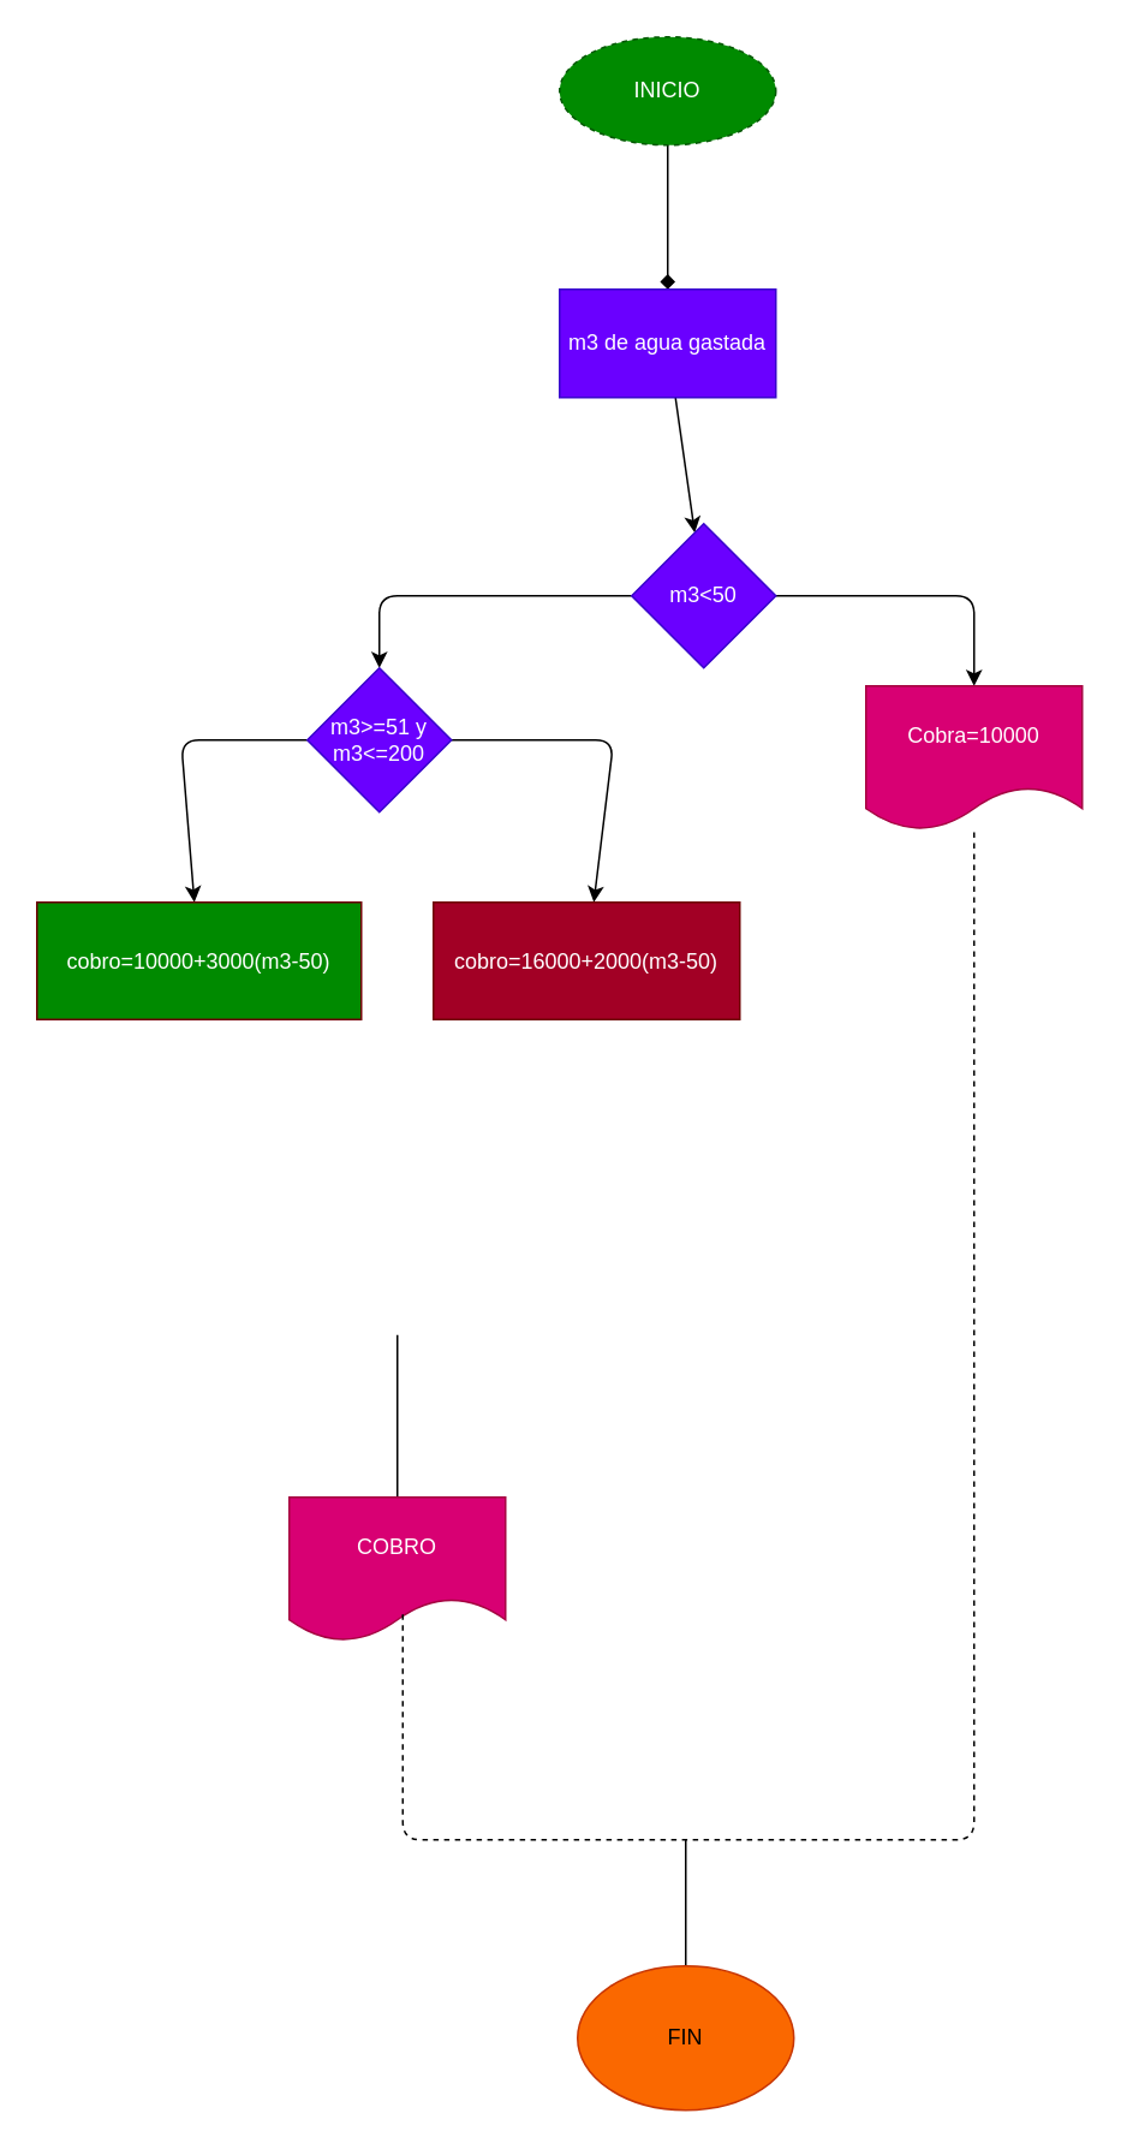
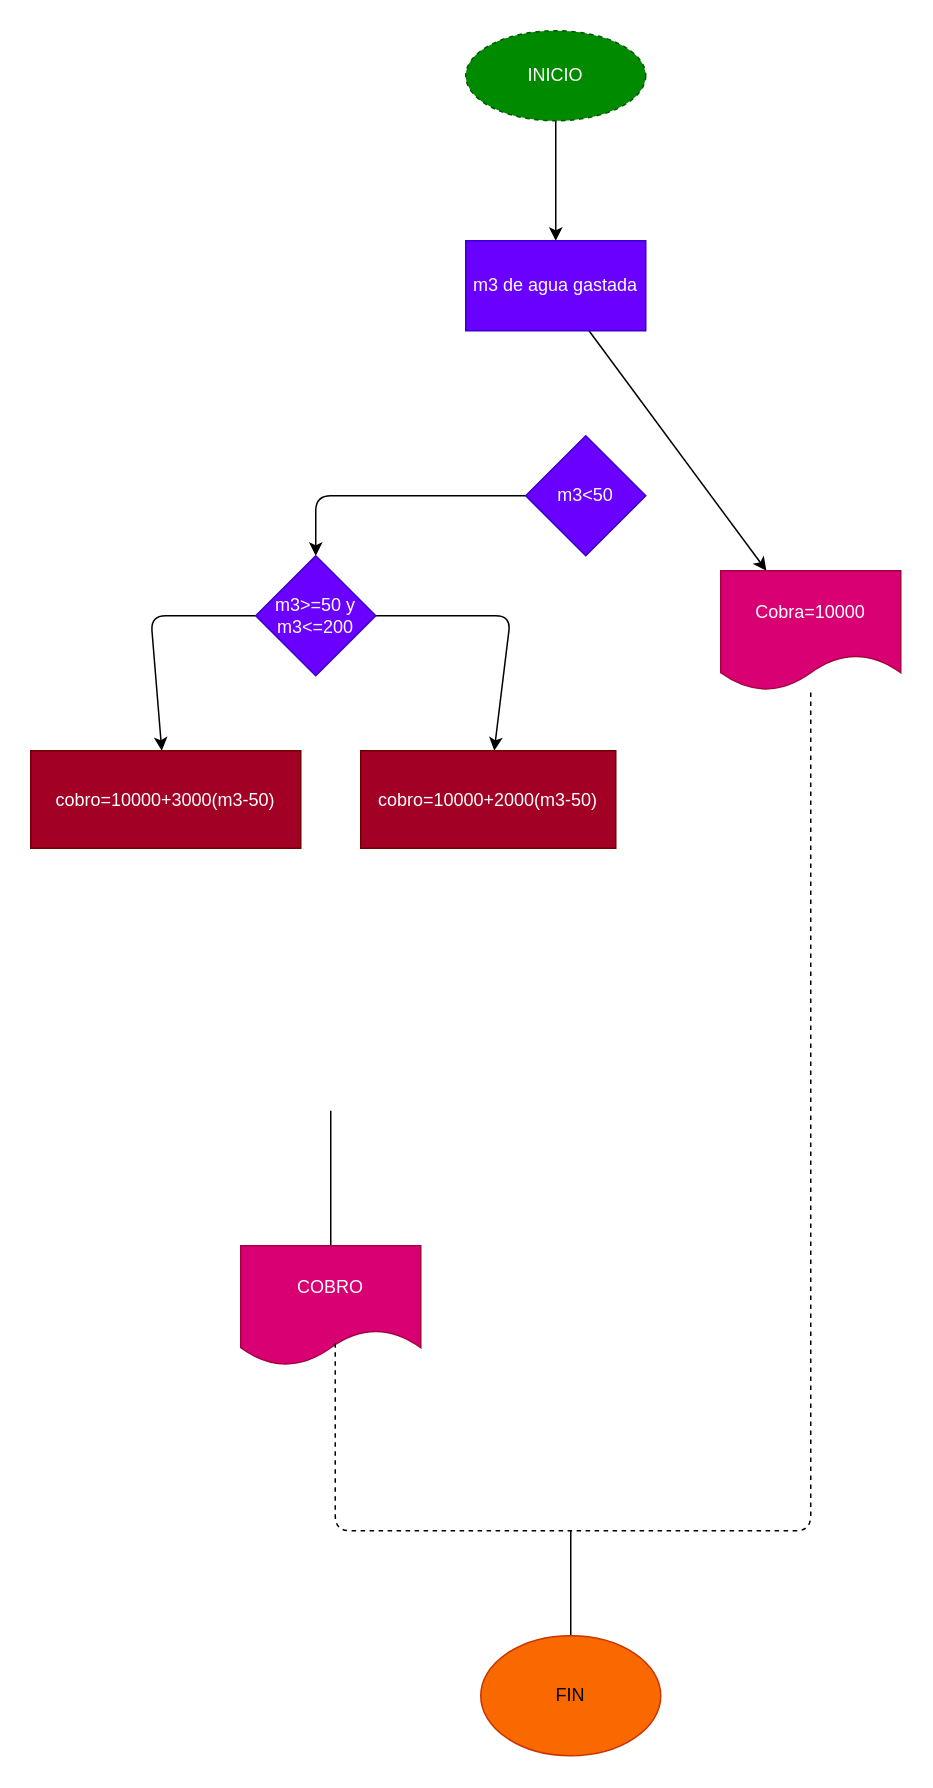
- <mxCell id="2" value="" style="edgeStyle=none;html=1;endArrow=diamond;" edge="1" parent="1" source="3" target="5"><mxGeometry relative="1" as="geometry" /></mxCell>
+ <mxCell id="2" value="" style="edgeStyle=none;html=1;" edge="1" parent="1" source="3" target="5"><mxGeometry relative="1" as="geometry" /></mxCell>
- <mxCell id="4" value="" style="edgeStyle=none;html=1;" edge="1" parent="1" source="5" target="8"><mxGeometry relative="1" as="geometry" /></mxCell>
+ <mxCell id="4" value="" style="edgeStyle=none;html=1;" edge="1" parent="1" source="5" target="9"><mxGeometry relative="1" as="geometry" /></mxCell>
- <mxCell id="6" value="" style="edgeStyle=none;html=1;" edge="1" parent="1" source="8" target="9"><mxGeometry relative="1" as="geometry"><Array as="points"><mxPoint x="540" y="330" /></Array></mxGeometry></mxCell>
- <mxCell id="12" value="m3&amp;gt;=51 y&lt;br&gt;m3&amp;lt;=200" style="rhombus;whiteSpace=wrap;html=1;fillColor=#6a00ff;fontColor=#ffffff;strokeColor=#3700CC;" vertex="1" parent="1"><mxGeometry x="170" y="370" width="80" height="80" as="geometry" /></mxCell>
+ <mxCell id="12" value="m3&amp;gt;=50 y&lt;br&gt;m3&amp;lt;=200" style="rhombus;whiteSpace=wrap;html=1;fillColor=#6a00ff;fontColor=#ffffff;strokeColor=#3700CC;" vertex="1" parent="1"><mxGeometry x="170" y="370" width="80" height="80" as="geometry" /></mxCell>
- <mxCell id="14" value="cobro=10000+3000(m3-50)" style="whiteSpace=wrap;html=1;fillColor=#008a00;fontColor=#ffffff;strokeColor=#6F0000;" vertex="1" parent="1"><mxGeometry x="20" y="500" width="180" height="65" as="geometry" /></mxCell>
+ <mxCell id="14" value="cobro=10000+3000(m3-50)" style="whiteSpace=wrap;html=1;fillColor=#a20025;fontColor=#ffffff;strokeColor=#6F0000;" vertex="1" parent="1"><mxGeometry x="20" y="500" width="180" height="65" as="geometry" /></mxCell>
- <mxCell id="13" value="cobro=16000+2000(m3-50)" style="whiteSpace=wrap;html=1;fillColor=#a20025;fontColor=#ffffff;strokeColor=#6F0000;" vertex="1" parent="1"><mxGeometry x="240" y="500" width="170" height="65" as="geometry" /></mxCell>
+ <mxCell id="13" value="cobro=10000+2000(m3-50)" style="whiteSpace=wrap;html=1;fillColor=#a20025;fontColor=#ffffff;strokeColor=#6F0000;" vertex="1" parent="1"><mxGeometry x="240" y="500" width="170" height="65" as="geometry" /></mxCell>
